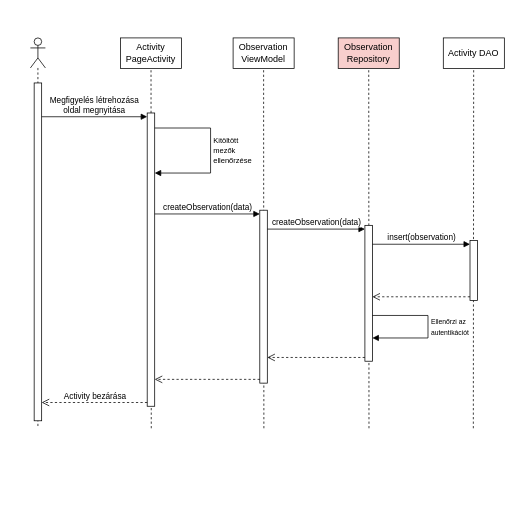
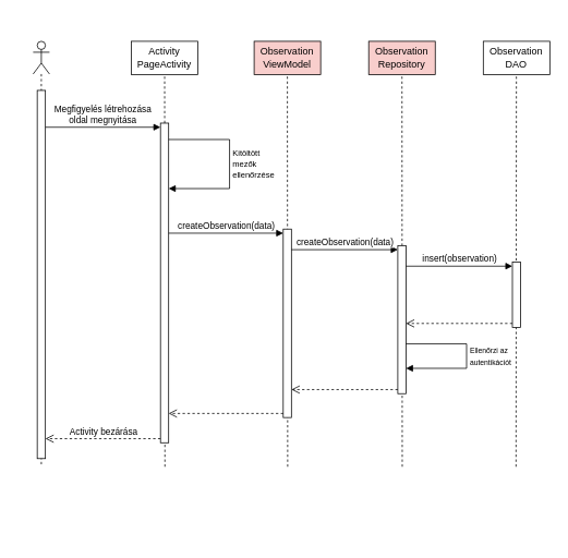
- <mxCell id="14" value="Observation ViewModel" style="rounded=0;whiteSpace=wrap;html=1;" vertex="1" parent="11"><mxGeometry x="-35.573" y="20.164" width="81.31" height="40.656" as="geometry" /></mxCell>
+ <mxCell id="14" value="Observation ViewModel" style="rounded=0;whiteSpace=wrap;html=1;fillColor=#f8cecc;" vertex="1" parent="11"><mxGeometry x="-35.573" y="20.164" width="81.31" height="40.656" as="geometry" /></mxCell>
- <mxCell id="26" value="Activity DAO" style="rounded=0;whiteSpace=wrap;html=1;" vertex="1" parent="22"><mxGeometry y="10" width="81.31" height="40.656" as="geometry" /></mxCell>
+ <mxCell id="26" value="Observation DAO" style="rounded=0;whiteSpace=wrap;html=1;" vertex="1" parent="22"><mxGeometry y="10" width="81.31" height="40.656" as="geometry" /></mxCell>
